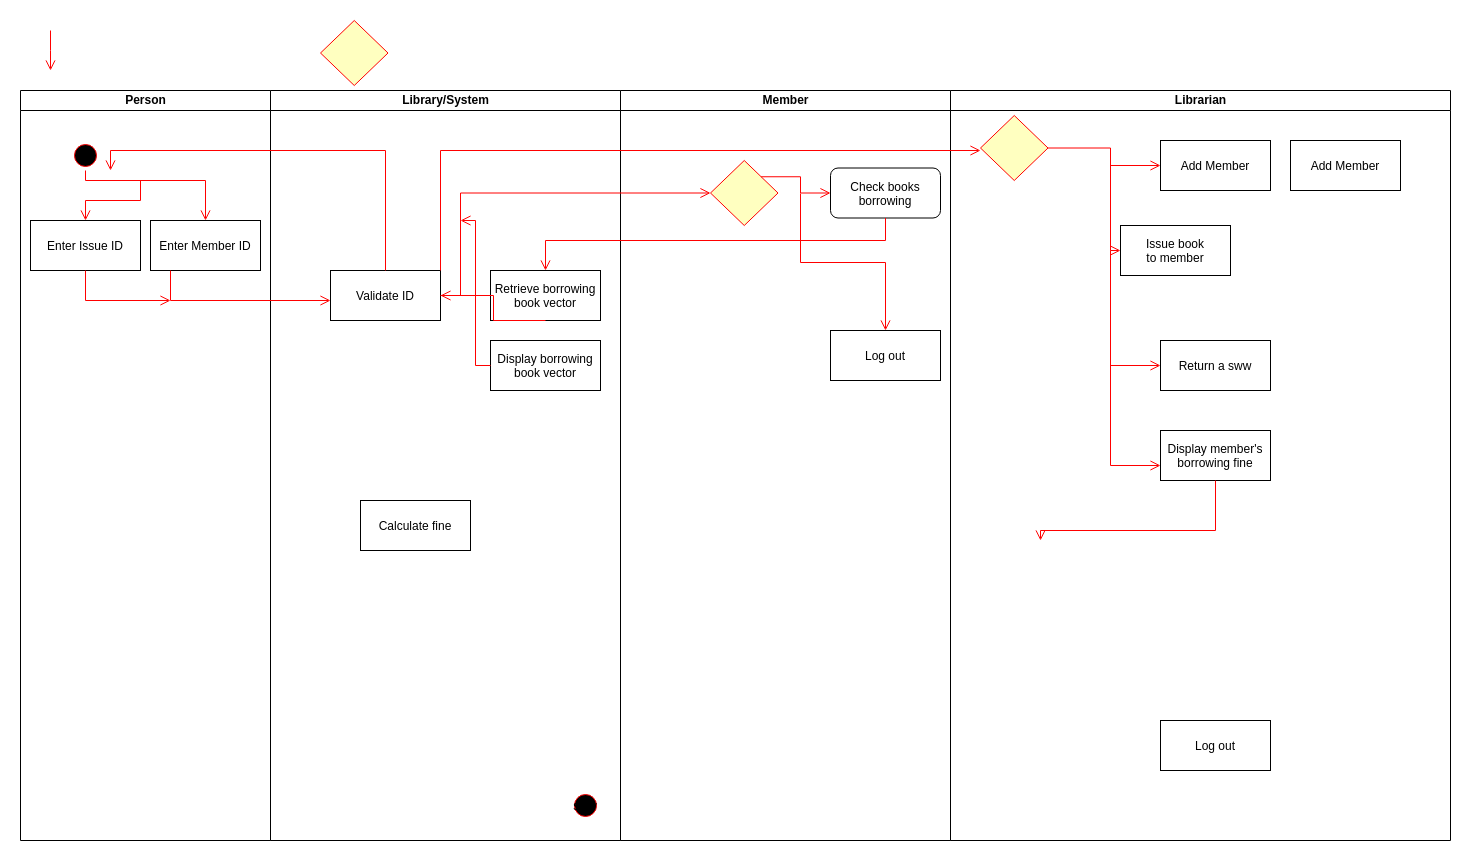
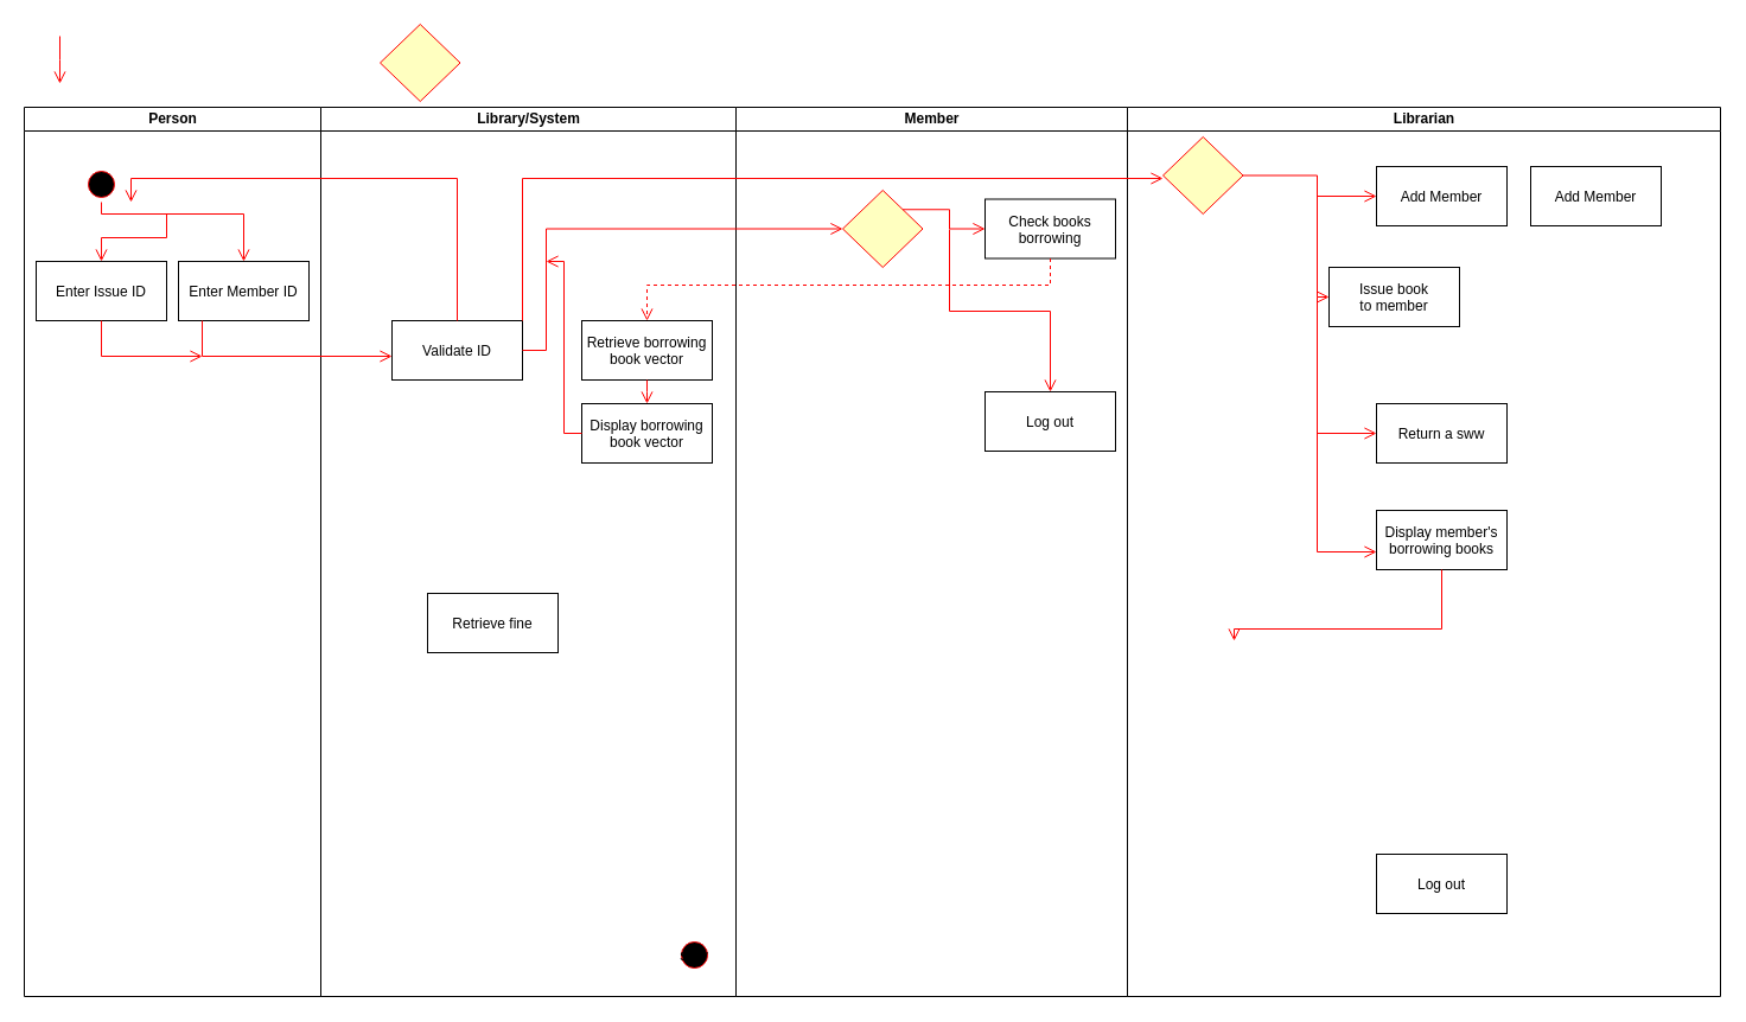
- <mxCell id="33" value="Check books &#10;borrowing" style="rounded=1;" vertex="1" parent="31"><mxGeometry x="210" y="77.5" width="110" height="50" as="geometry" /></mxCell>
+ <mxCell id="33" value="Check books &#10;borrowing" style="" vertex="1" parent="31"><mxGeometry x="210" y="77.5" width="110" height="50" as="geometry" /></mxCell>
- <mxCell id="39" value="" style="edgeStyle=elbowEdgeStyle;elbow=vertical;verticalAlign=bottom;endArrow=open;endSize=8;strokeColor=#FF0000;endFill=1;rounded=0;entryX=0.5;entryY=0;entryDx=0;entryDy=0;exitX=0.5;exitY=1;exitDx=0;exitDy=0;" edge="1" parent="1" source="33" target="11"><mxGeometry x="100" y="40" as="geometry"><mxPoint x="660" y="225" as="targetPoint" /><mxPoint x="710" y="255" as="sourcePoint" /><Array as="points"><mxPoint x="630" y="240" /></Array></mxGeometry></mxCell>
+ <mxCell id="39" value="" style="edgeStyle=elbowEdgeStyle;elbow=vertical;verticalAlign=bottom;endArrow=open;endSize=8;strokeColor=#FF0000;endFill=1;rounded=0;entryX=0.5;entryY=0;entryDx=0;entryDy=0;exitX=0.5;exitY=1;exitDx=0;exitDy=0;dashed=1;" edge="1" parent="1" source="33" target="11"><mxGeometry x="100" y="40" as="geometry"><mxPoint x="660" y="225" as="targetPoint" /><mxPoint x="710" y="255" as="sourcePoint" /><Array as="points"><mxPoint x="630" y="240" /></Array></mxGeometry></mxCell>
- <mxCell id="13" value="" style="edgeStyle=elbowEdgeStyle;elbow=horizontal;verticalAlign=bottom;endArrow=open;endSize=8;strokeColor=#FF0000;endFill=1;rounded=0;exitX=0.5;exitY=1;exitDx=0;exitDy=0;" edge="1" parent="8" source="11" target="9"><mxGeometry x="-180" y="-40" as="geometry"><mxPoint x="-210" y="-10" as="targetPoint" /><mxPoint x="-210" y="-50" as="sourcePoint" /></mxGeometry></mxCell>
+ <mxCell id="13" value="" style="edgeStyle=elbowEdgeStyle;elbow=horizontal;verticalAlign=bottom;endArrow=open;endSize=8;strokeColor=#FF0000;endFill=1;rounded=0;entryX=0.5;entryY=0;entryDx=0;entryDy=0;exitX=0.5;exitY=1;exitDx=0;exitDy=0;" edge="1" parent="8" source="11" target="12"><mxGeometry x="-180" y="-40" as="geometry"><mxPoint x="-210" y="-10" as="targetPoint" /><mxPoint x="-210" y="-50" as="sourcePoint" /></mxGeometry></mxCell>
- <mxCell id="26" value="Display member's&#10;borrowing fine" style="" vertex="1" parent="20"><mxGeometry x="210" y="340" width="110" height="50" as="geometry" /></mxCell>
+ <mxCell id="26" value="Display member's&#10;borrowing books" style="" vertex="1" parent="20"><mxGeometry x="210" y="340" width="110" height="50" as="geometry" /></mxCell>
- <mxCell id="14" value="Calculate fine" style="" vertex="1" parent="8"><mxGeometry x="90" y="410" width="110" height="50" as="geometry" /></mxCell>
+ <mxCell id="14" value="Retrieve fine" style="" vertex="1" parent="8"><mxGeometry x="90" y="410" width="110" height="50" as="geometry" /></mxCell>
